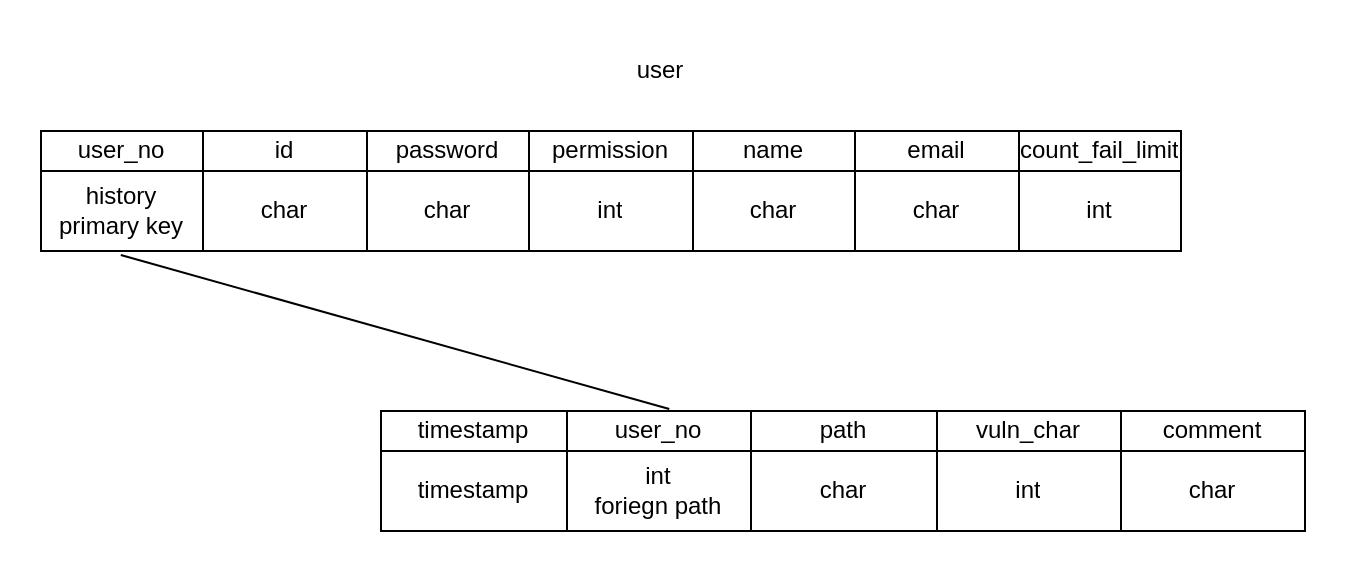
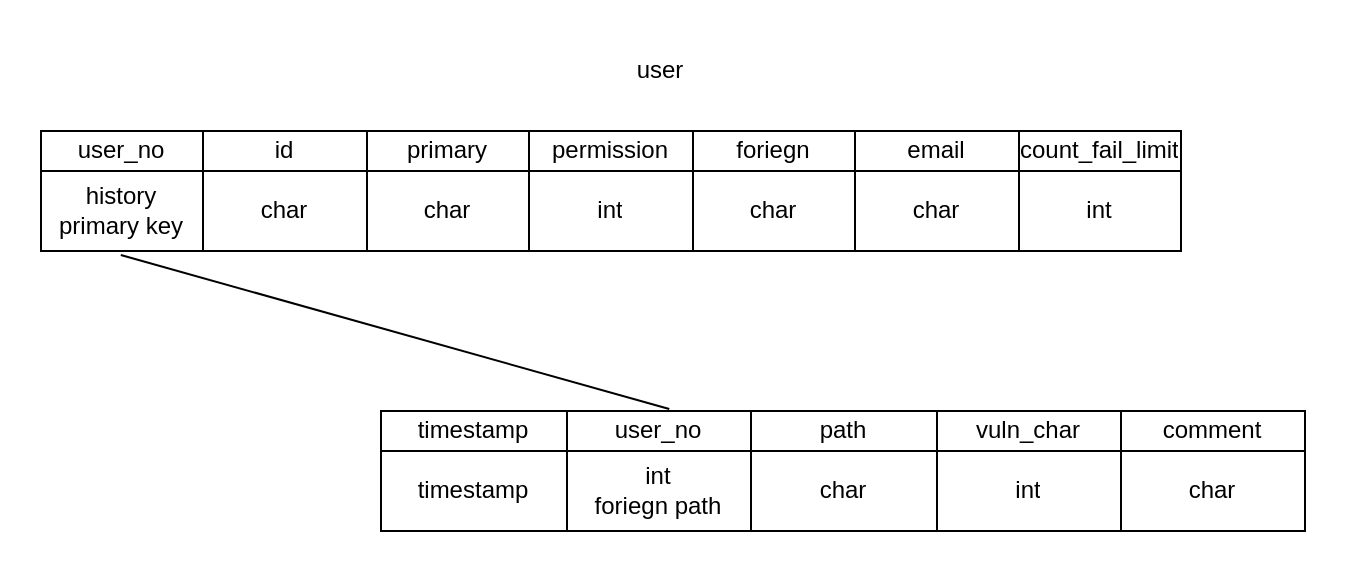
- <mxCell id="6" value="password" style="shape=partialRectangle;html=1;whiteSpace=wrap;connectable=0;overflow=hidden;fillColor=none;top=0;left=0;bottom=0;right=0;pointerEvents=1;" vertex="1" parent="3"><mxGeometry x="163" width="81" height="20" as="geometry"><mxRectangle width="81" height="20" as="alternateBounds" /></mxGeometry></mxCell>
+ <mxCell id="6" value="primary" style="shape=partialRectangle;html=1;whiteSpace=wrap;connectable=0;overflow=hidden;fillColor=none;top=0;left=0;bottom=0;right=0;pointerEvents=1;" vertex="1" parent="3"><mxGeometry x="163" width="81" height="20" as="geometry"><mxRectangle width="81" height="20" as="alternateBounds" /></mxGeometry></mxCell>
- <mxCell id="8" value="name" style="shape=partialRectangle;html=1;whiteSpace=wrap;connectable=0;overflow=hidden;fillColor=none;top=0;left=0;bottom=0;right=0;pointerEvents=1;" vertex="1" parent="3"><mxGeometry x="326" width="81" height="20" as="geometry"><mxRectangle width="81" height="20" as="alternateBounds" /></mxGeometry></mxCell>
+ <mxCell id="8" value="foriegn" style="shape=partialRectangle;html=1;whiteSpace=wrap;connectable=0;overflow=hidden;fillColor=none;top=0;left=0;bottom=0;right=0;pointerEvents=1;" vertex="1" parent="3"><mxGeometry x="326" width="81" height="20" as="geometry"><mxRectangle width="81" height="20" as="alternateBounds" /></mxGeometry></mxCell>
